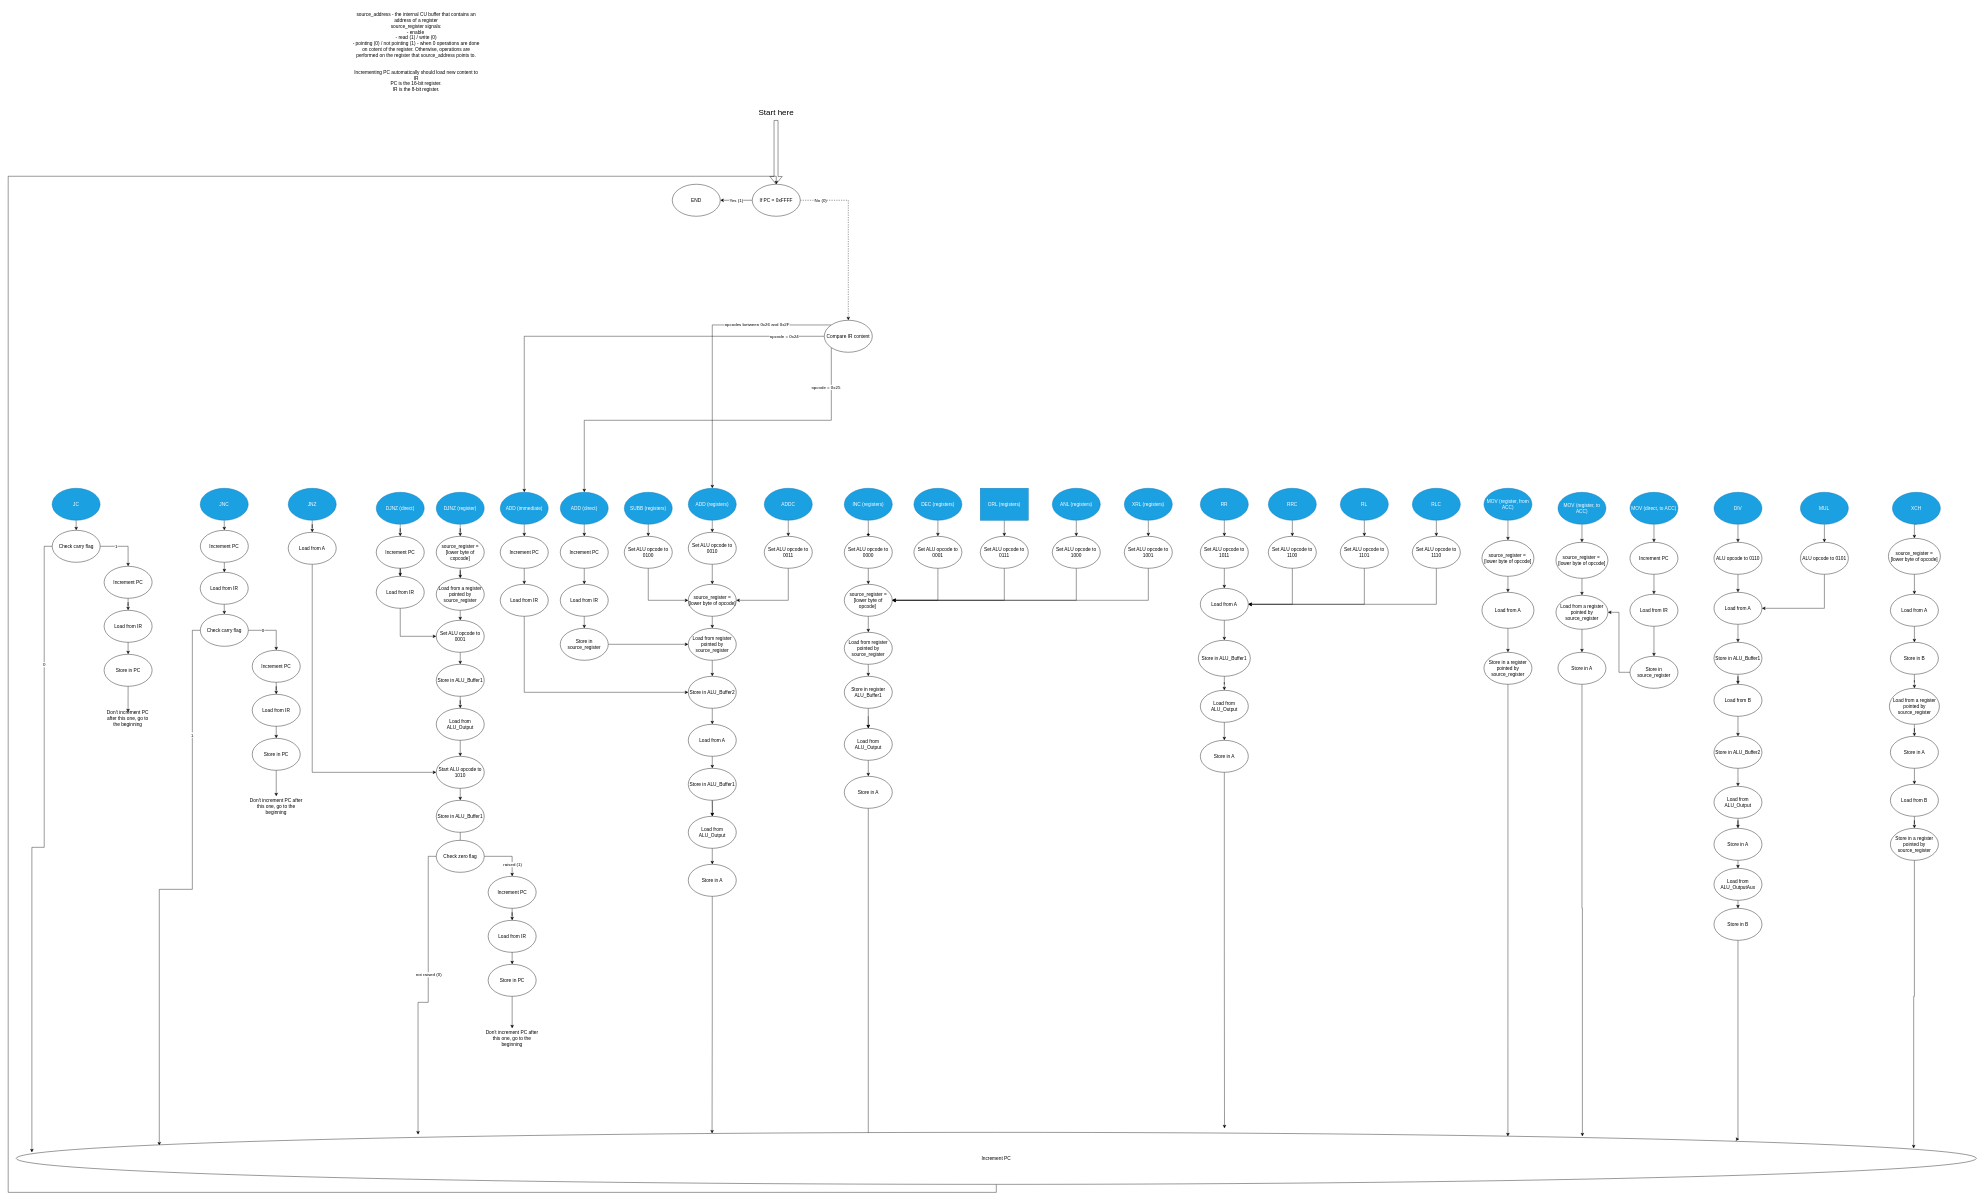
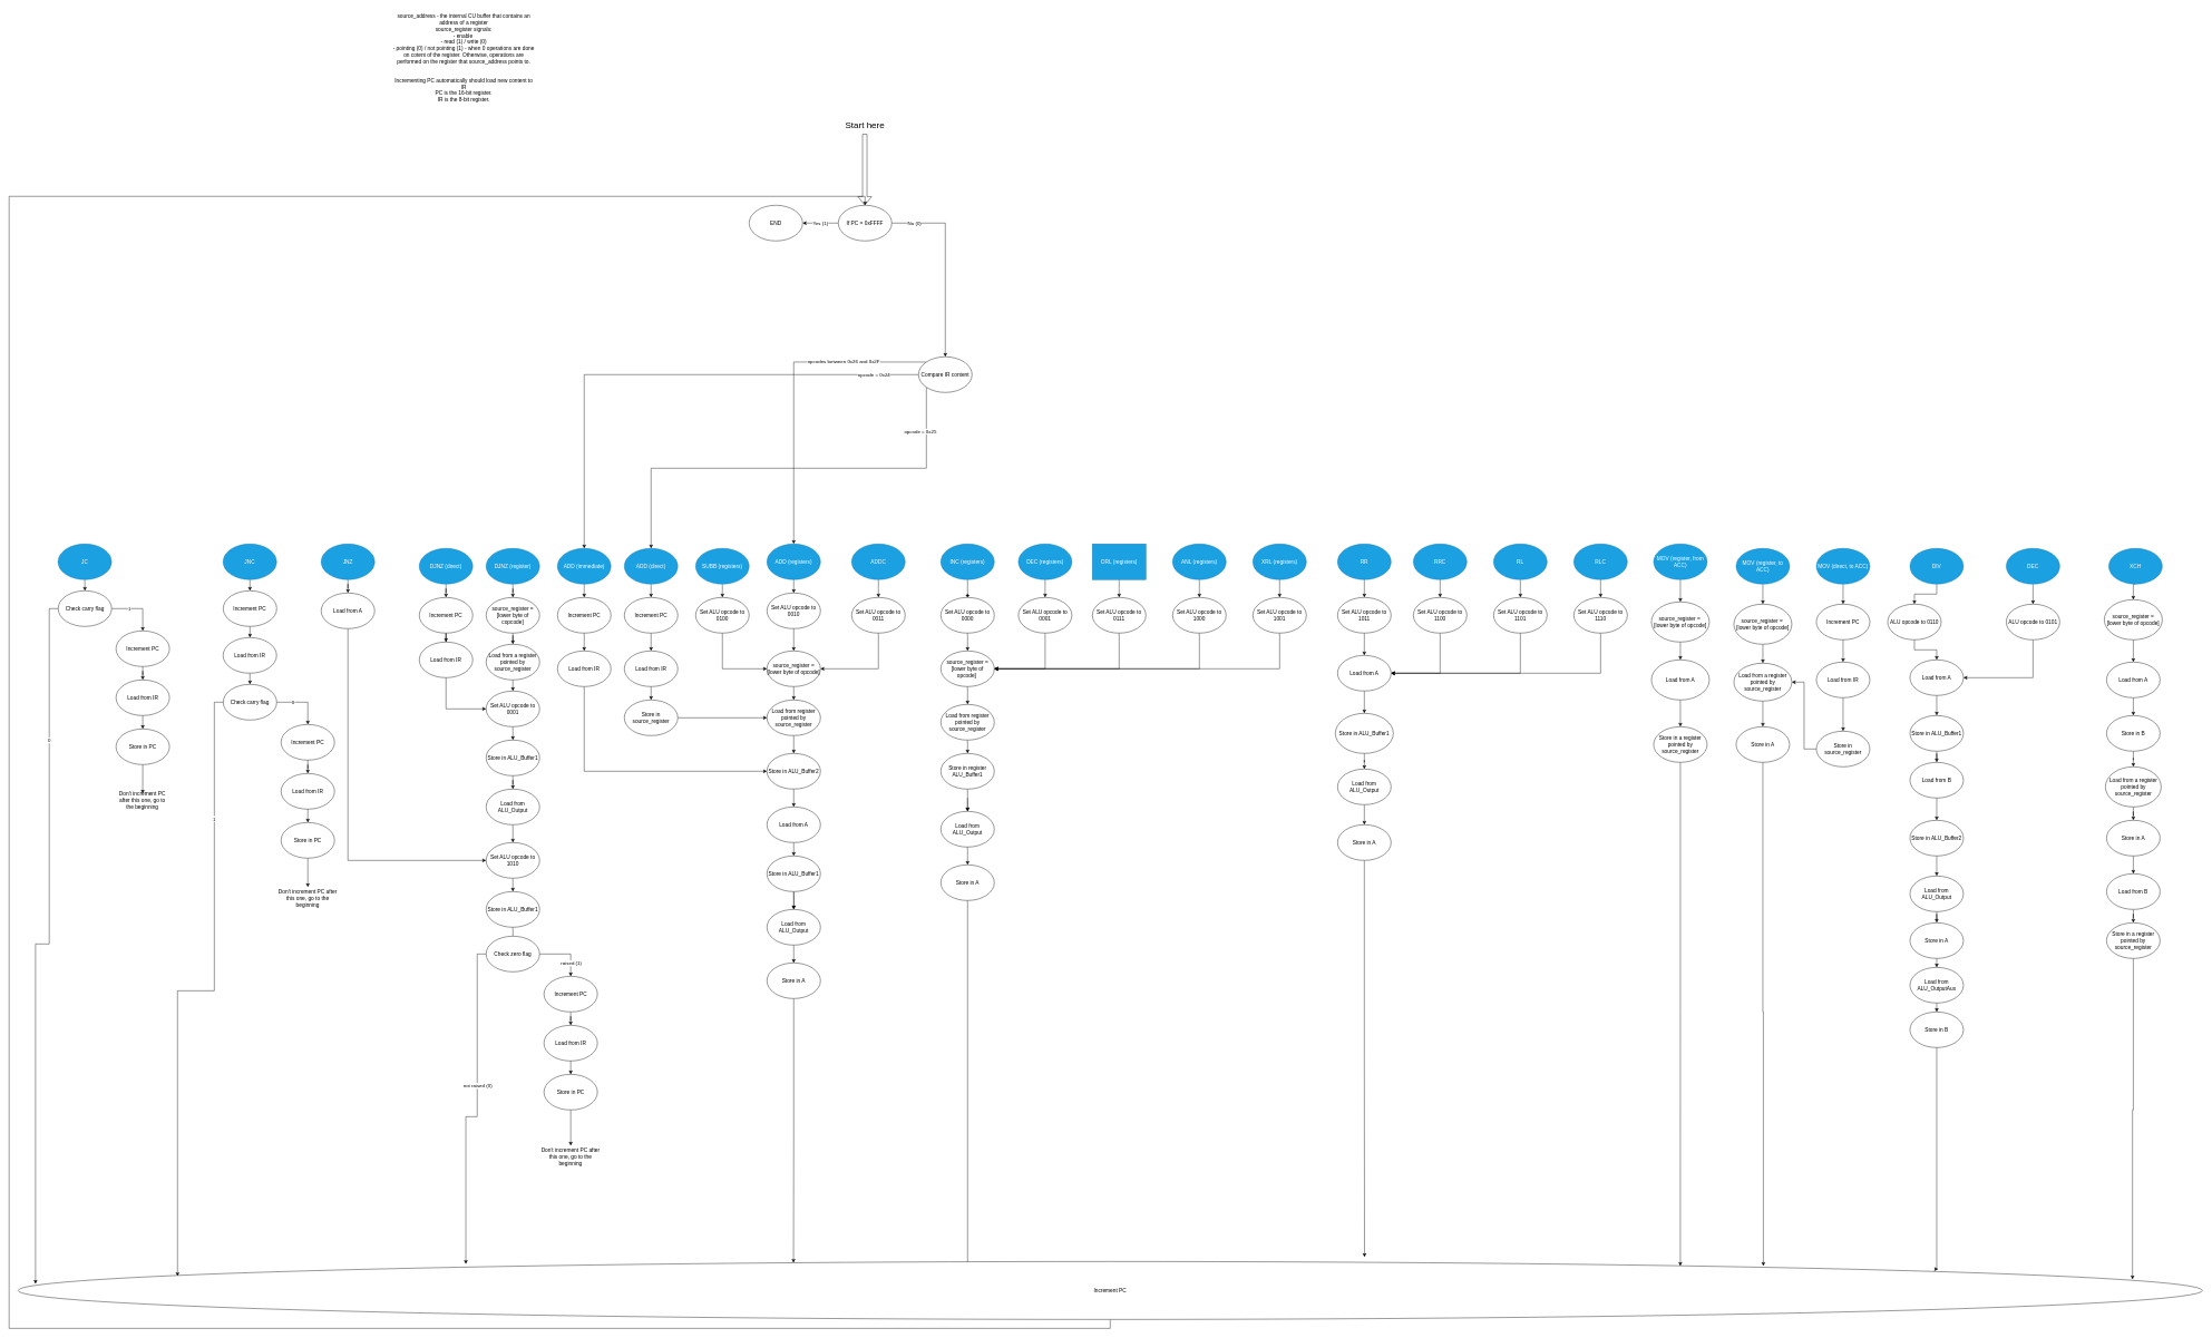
- <mxCell id="237" style="edgeStyle=orthogonalEdgeStyle;rounded=0;orthogonalLoop=1;jettySize=auto;html=1;exitX=1;exitY=0.5;exitDx=0;exitDy=0;entryX=0.5;entryY=0;entryDx=0;entryDy=0;dashed=1;" edge="1" parent="1" source="240" target="42"><mxGeometry relative="1" as="geometry"><mxPoint x="2120" y="610" as="targetPoint" /></mxGeometry></mxCell>
+ <mxCell id="237" style="edgeStyle=orthogonalEdgeStyle;rounded=0;orthogonalLoop=1;jettySize=auto;html=1;exitX=1;exitY=0.5;exitDx=0;exitDy=0;entryX=0.5;entryY=0;entryDx=0;entryDy=0;" edge="1" parent="1" source="240" target="42"><mxGeometry relative="1" as="geometry"><mxPoint x="2120" y="610" as="targetPoint" /></mxGeometry></mxCell>
- <mxCell id="167" value="MUL" style="ellipse;whiteSpace=wrap;html=1;fillColor=#1ba1e2;fontColor=#ffffff;strokeColor=#006EAF;" parent="1" vertex="1"><mxGeometry x="4500" y="1230" width="120" height="80" as="geometry" /></mxCell>
+ <mxCell id="167" value="DEC" style="ellipse;whiteSpace=wrap;html=1;fillColor=#1ba1e2;fontColor=#ffffff;strokeColor=#006EAF;" parent="1" vertex="1"><mxGeometry x="4500" y="1230" width="120" height="80" as="geometry" /></mxCell>
- <mxCell id="123" value="ALU opcode to 0110" style="ellipse;whiteSpace=wrap;html=1;" parent="1" vertex="1"><mxGeometry x="4284" y="1355" width="120" height="80" as="geometry" /></mxCell>
+ <mxCell id="123" value="ALU opcode to 0110" style="ellipse;whiteSpace=wrap;html=1;" parent="1" vertex="1"><mxGeometry x="4234" y="1355" width="120" height="80" as="geometry" /></mxCell>
- <mxCell id="185" value="Start ALU opcode to 1010" style="ellipse;whiteSpace=wrap;html=1;" vertex="1" parent="1"><mxGeometry x="1090" y="1890" width="120" height="80" as="geometry" /></mxCell>
+ <mxCell id="185" value="Set ALU opcode to 1010" style="ellipse;whiteSpace=wrap;html=1;" vertex="1" parent="1"><mxGeometry x="1090" y="1890" width="120" height="80" as="geometry" /></mxCell>
